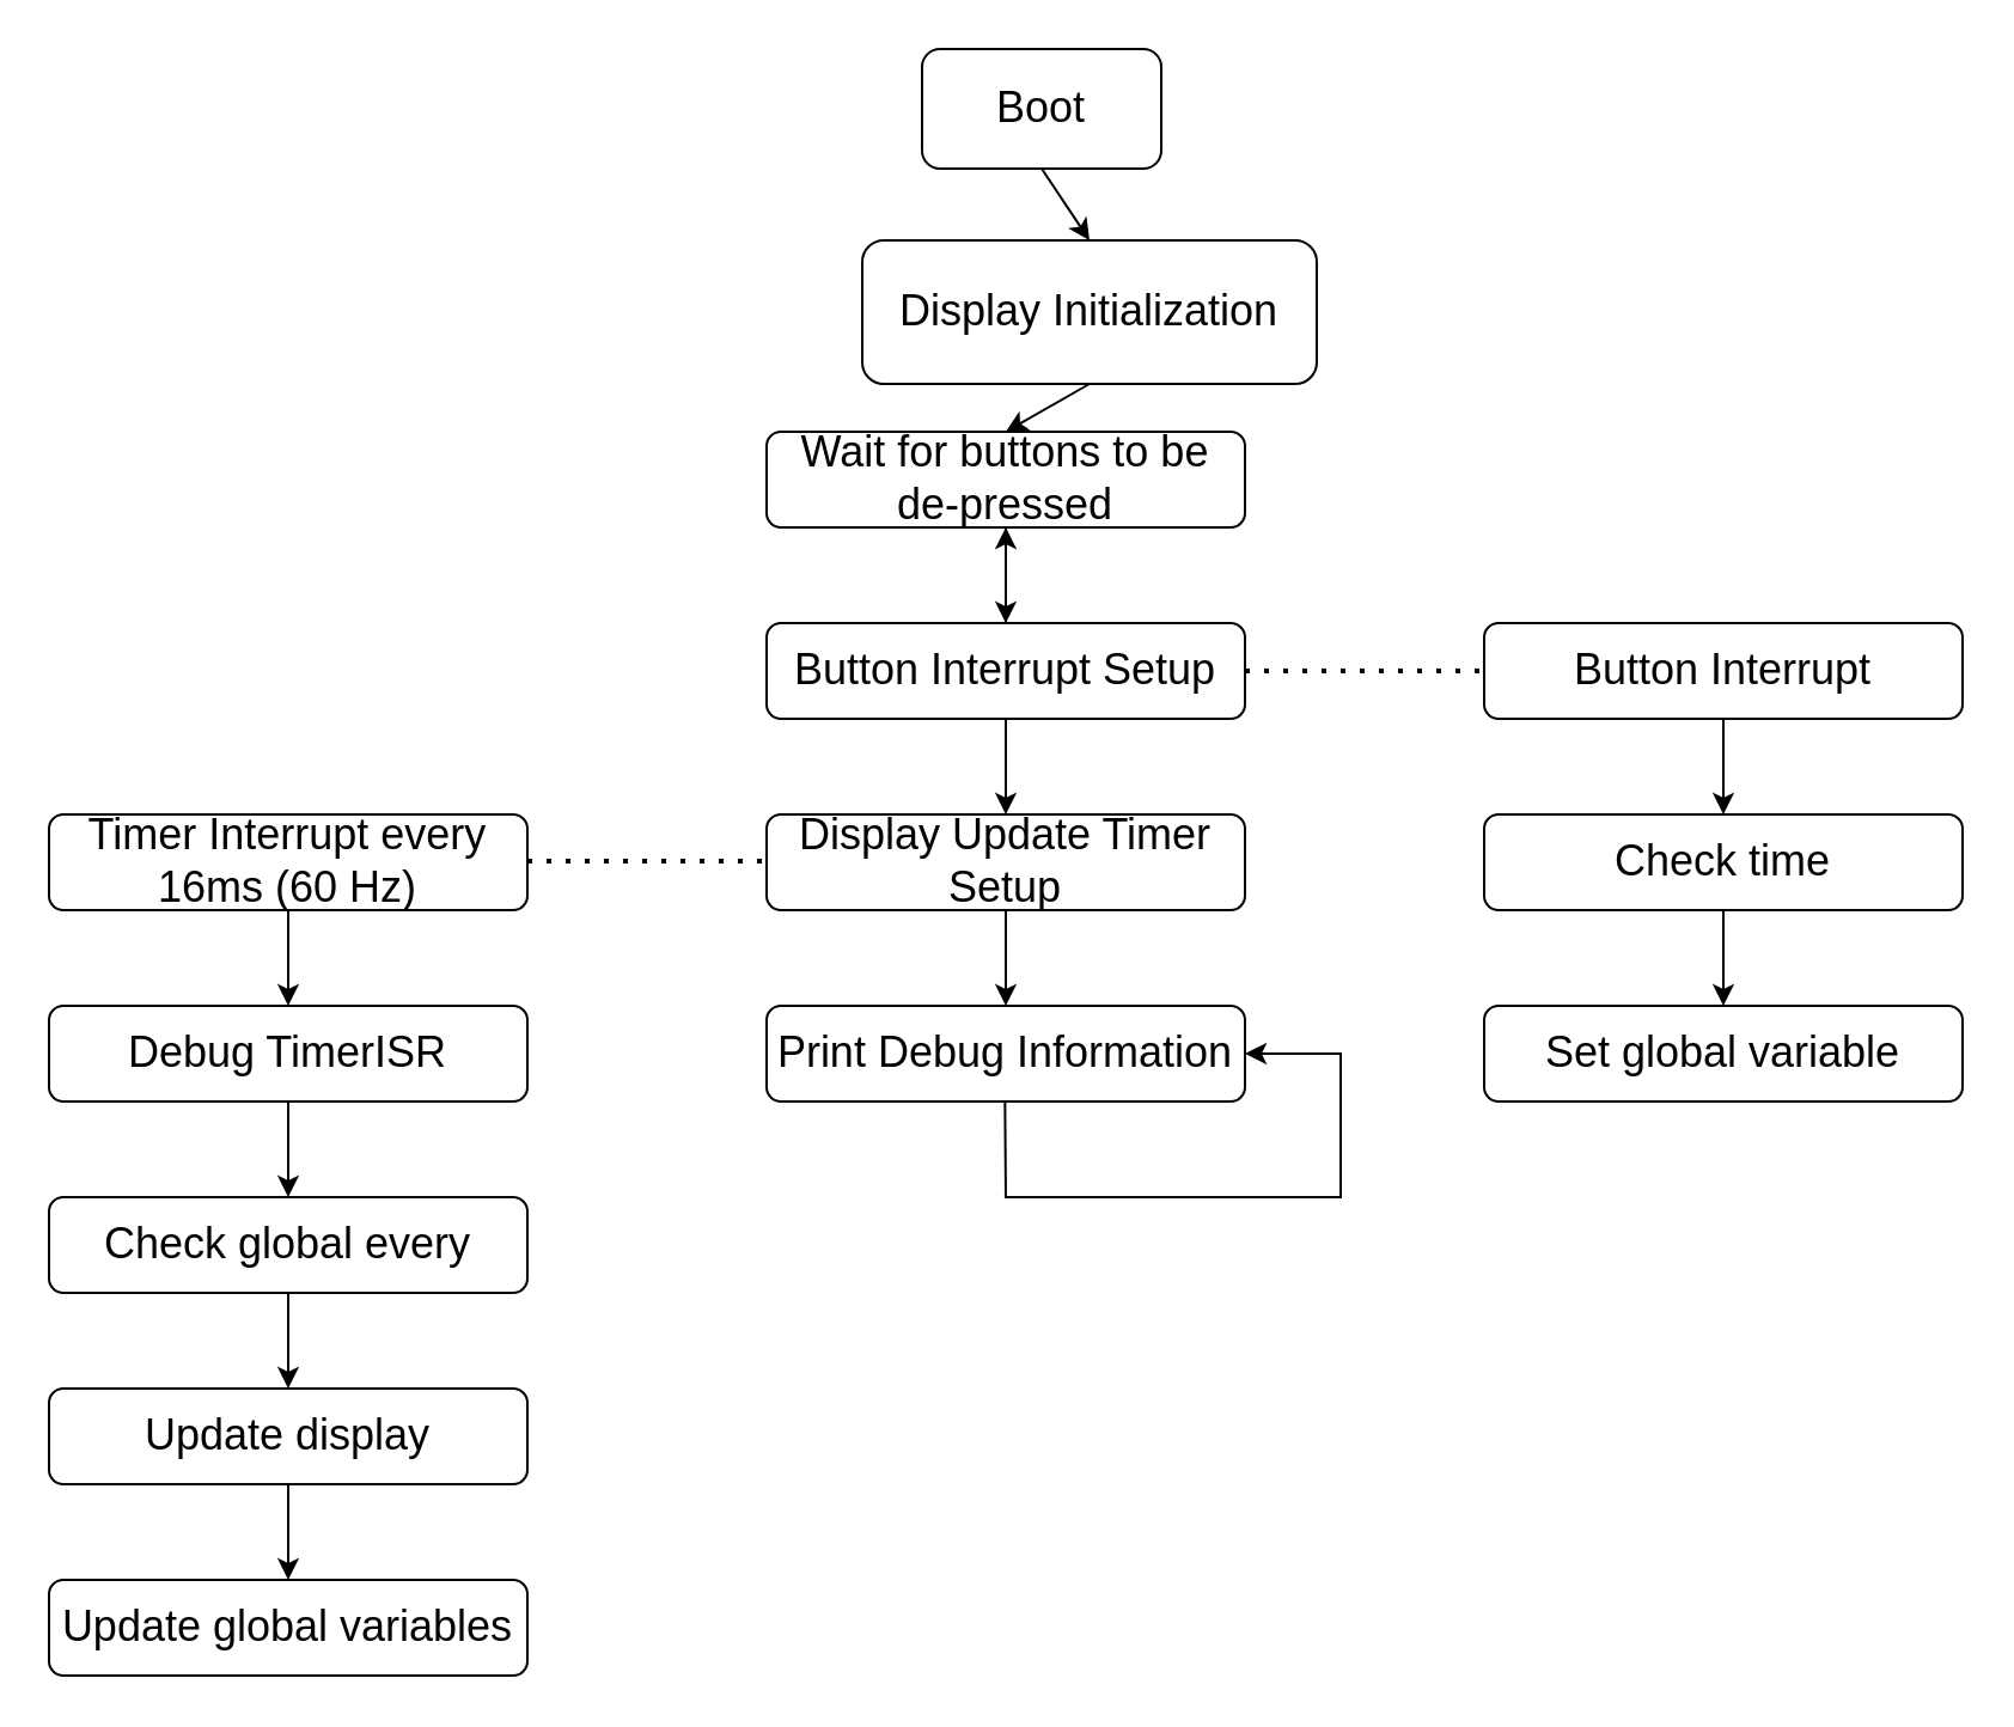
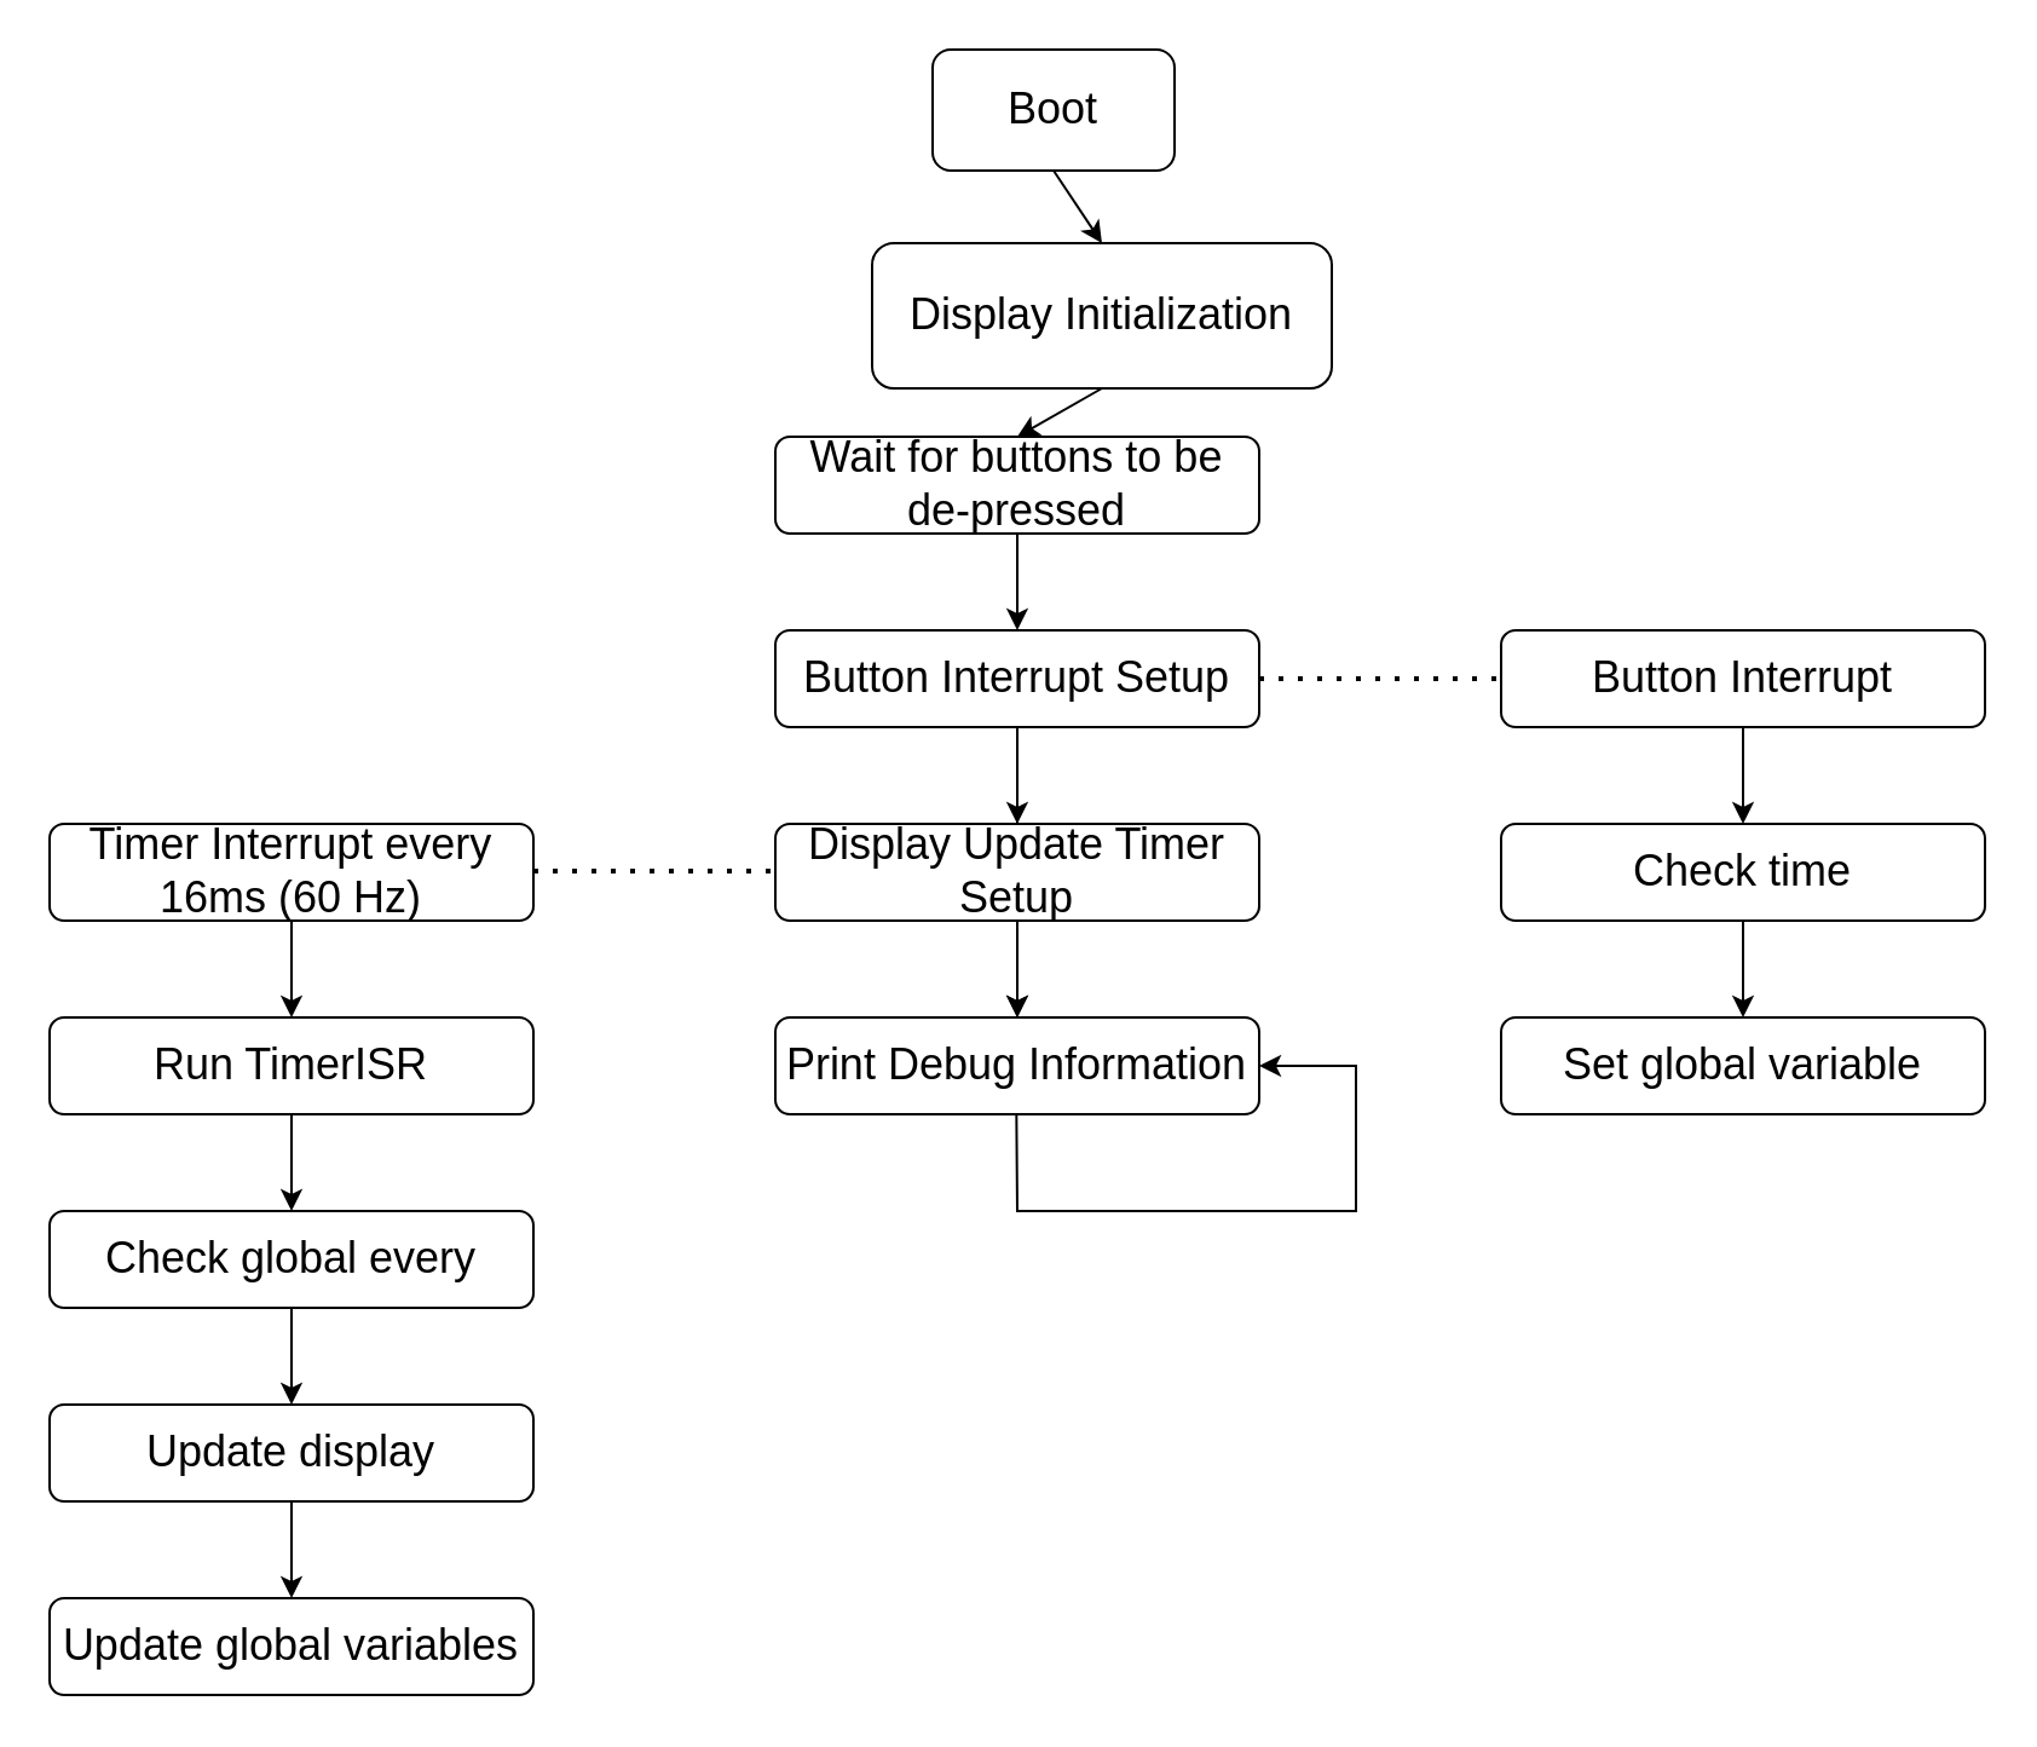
- <mxCell id="8" value="" style="edgeStyle=orthogonalEdgeStyle;rounded=0;orthogonalLoop=1;jettySize=auto;html=1;" edge="1" parent="1" source="9" target="6"><mxGeometry relative="1" as="geometry" /></mxCell>
+ <mxCell id="8" value="" style="edgeStyle=orthogonalEdgeStyle;rounded=0;orthogonalLoop=1;jettySize=auto;html=1;" edge="1" parent="1" source="9" target="13"><mxGeometry relative="1" as="geometry" /></mxCell>
- <mxCell id="22" value="&lt;font style=&quot;font-size: 18px;&quot;&gt;Debug TimerISR&lt;/font&gt;" style="rounded=1;whiteSpace=wrap;html=1;" vertex="1" parent="1"><mxGeometry x="20" y="420" width="200" height="40" as="geometry" /></mxCell>
+ <mxCell id="22" value="&lt;font style=&quot;font-size: 18px;&quot;&gt;Run TimerISR&lt;/font&gt;" style="rounded=1;whiteSpace=wrap;html=1;" vertex="1" parent="1"><mxGeometry x="20" y="420" width="200" height="40" as="geometry" /></mxCell>
